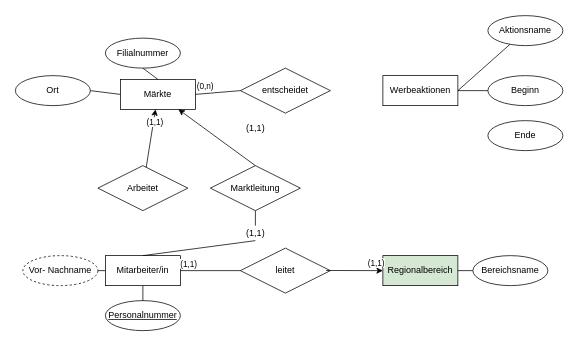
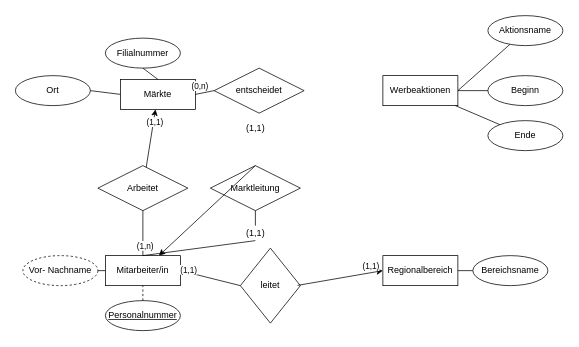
- <mxCell id="19" value="entscheidet" style="shape=rhombus;perimeter=rhombusPerimeter;whiteSpace=wrap;html=1;align=center;" vertex="1" parent="1"><mxGeometry x="320" y="90" width="120" height="60" as="geometry" /></mxCell>
+ <mxCell id="19" value="entscheidet" style="shape=rhombus;perimeter=rhombusPerimeter;whiteSpace=wrap;html=1;align=center;" vertex="1" parent="1"><mxGeometry x="285" y="90" width="120" height="60" as="geometry" /></mxCell>
+ <mxCell id="41" value="" style="endArrow=none;html=1;rounded=0;" edge="1" parent="1" source="40" target="5"><mxGeometry width="50" height="50" relative="1" as="geometry"><mxPoint x="380" y="260" as="sourcePoint" /><mxPoint x="430" y="210" as="targetPoint" /></mxGeometry></mxCell>
- <mxCell id="13" value="" style="endArrow=classic;html=1;rounded=0;exitX=0.5;exitY=0;exitDx=0;exitDy=0;" edge="1" parent="1" source="11" target="2"><mxGeometry width="50" height="50" relative="1" as="geometry"><mxPoint x="380" y="360" as="sourcePoint" /><mxPoint x="430" y="310" as="targetPoint" /></mxGeometry></mxCell>
+ <mxCell id="13" value="" style="endArrow=classic;html=1;rounded=0;exitX=0.5;exitY=0;exitDx=0;exitDy=0;" edge="1" parent="1" source="11" target="3"><mxGeometry width="50" height="50" relative="1" as="geometry"><mxPoint x="380" y="360" as="sourcePoint" /><mxPoint x="430" y="310" as="targetPoint" /></mxGeometry></mxCell>
+ <mxCell id="35" value="" style="endArrow=none;html=1;rounded=0;" edge="1" parent="1" source="3" target="34"><mxGeometry width="50" height="50" relative="1" as="geometry"><mxPoint x="380" y="550" as="sourcePoint" /><mxPoint x="430" y="500" as="targetPoint" /></mxGeometry></mxCell>
+ <mxCell id="36" value="(1,n)" style="edgeLabel;html=1;align=center;verticalAlign=middle;resizable=0;points=[];" vertex="1" connectable="0" parent="35"><mxGeometry x="-0.517" y="-2" relative="1" as="geometry"><mxPoint as="offset" /></mxGeometry></mxCell>
- <mxCell id="6" value="leitet" style="shape=rhombus;perimeter=rhombusPerimeter;whiteSpace=wrap;html=1;align=center;" vertex="1" parent="1"><mxGeometry x="320" y="330" width="120" height="60" as="geometry" /></mxCell>
+ <mxCell id="6" value="leitet" style="shape=rhombus;perimeter=rhombusPerimeter;whiteSpace=wrap;html=1;align=center;" vertex="1" parent="1"><mxGeometry x="320" y="330" width="80" height="100" as="geometry" /></mxCell>
- <mxCell id="4" value="Regionalbereich" style="whiteSpace=wrap;html=1;align=center;fillColor=#d5e8d4;" vertex="1" parent="1"><mxGeometry x="510" y="340" width="100" height="40" as="geometry" /></mxCell>
+ <mxCell id="4" value="Regionalbereich" style="whiteSpace=wrap;html=1;align=center;" vertex="1" parent="1"><mxGeometry x="510" y="340" width="100" height="40" as="geometry" /></mxCell>
- <mxCell id="25" value="" style="endArrow=none;html=1;rounded=0;exitX=0.5;exitY=0;exitDx=0;exitDy=0;entryX=0.5;entryY=1;entryDx=0;entryDy=0;" edge="1" parent="1" source="22" target="3"><mxGeometry width="50" height="50" relative="1" as="geometry"><mxPoint x="120" y="370" as="sourcePoint" /><mxPoint x="150" y="370" as="targetPoint" /></mxGeometry></mxCell>
+ <mxCell id="25" value="" style="endArrow=none;html=1;rounded=0;exitX=0.5;exitY=0;exitDx=0;exitDy=0;entryX=0.5;entryY=1;entryDx=0;entryDy=0;dashed=1;" edge="1" parent="1" source="22" target="3"><mxGeometry width="50" height="50" relative="1" as="geometry"><mxPoint x="120" y="370" as="sourcePoint" /><mxPoint x="150" y="370" as="targetPoint" /></mxGeometry></mxCell>
